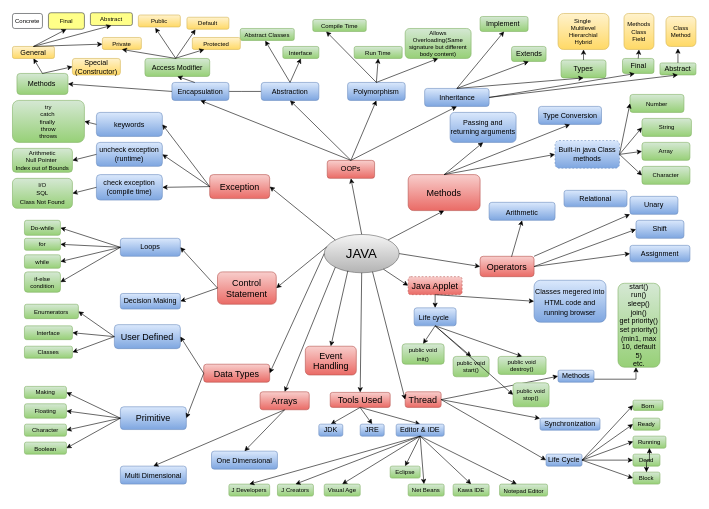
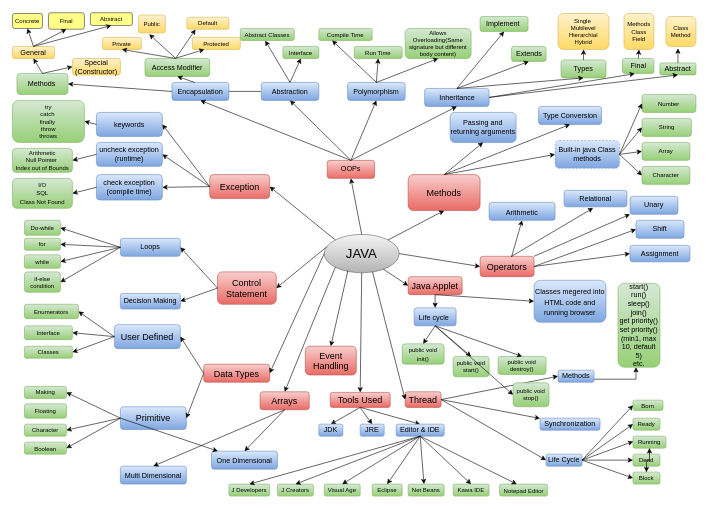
- <mxCell id="187" value="&lt;font style=&quot;font-size: 10px;&quot;&gt;Concrete&lt;/font&gt;" style="rounded=1;whiteSpace=wrap;html=1;fontSize=12;fillColor=#ffffff;strokeColor=#36393d;" parent="1" vertex="1"><mxGeometry x="20" y="22" width="50" height="25" as="geometry" /></mxCell>
+ <mxCell id="187" value="&lt;font style=&quot;font-size: 10px;&quot;&gt;Concrete&lt;/font&gt;" style="rounded=1;whiteSpace=wrap;html=1;fontSize=12;fillColor=#ffff88;strokeColor=#36393d;" parent="1" vertex="1"><mxGeometry x="20" y="22" width="50" height="25" as="geometry" /></mxCell>
- <mxCell id="195" value="Public" style="rounded=1;whiteSpace=wrap;html=1;fontSize=10;fillColor=#fff2cc;gradientColor=#ffd966;strokeColor=#d6b656;" parent="1" vertex="1"><mxGeometry x="230" y="24.5" width="70" height="20" as="geometry" /></mxCell>
+ <mxCell id="195" value="Public" style="rounded=1;whiteSpace=wrap;html=1;fontSize=10;fillColor=#fff2cc;gradientColor=#ffd966;strokeColor=#d6b656;" parent="1" vertex="1"><mxGeometry x="230" y="24.5" width="45" height="30" as="geometry" /></mxCell>
- <mxCell id="159" value="&lt;font style=&quot;font-size: 10px;&quot;&gt;Compile Time&lt;/font&gt;" style="rounded=1;whiteSpace=wrap;html=1;fontSize=12;fillColor=#d5e8d4;gradientColor=#97d077;strokeColor=#82b366;" parent="1" vertex="1"><mxGeometry x="521" y="32" width="89" height="20" as="geometry" /></mxCell>
+ <mxCell id="159" value="&lt;font style=&quot;font-size: 10px;&quot;&gt;Compile Time&lt;/font&gt;" style="rounded=1;whiteSpace=wrap;html=1;fontSize=12;fillColor=#d5e8d4;gradientColor=#97d077;strokeColor=#82b366;" parent="1" vertex="1"><mxGeometry x="531" y="47" width="89" height="20" as="geometry" /></mxCell>
- <mxCell id="190" value="" style="endArrow=classic;html=1;rounded=0;fontSize=10;exitX=0.5;exitY=0;exitDx=0;exitDy=0;" parent="1" source="183" target="196" edge="1"><mxGeometry width="50" height="50" relative="1" as="geometry"><mxPoint x="260" y="192" as="sourcePoint" /><mxPoint x="310" y="142" as="targetPoint" /></mxGeometry></mxCell>
+ <mxCell id="190" value="" style="endArrow=classic;html=1;rounded=0;fontSize=10;exitX=0.5;exitY=0;exitDx=0;exitDy=0;entryX=0.5;entryY=1;entryDx=0;entryDy=0;" parent="1" source="183" target="187" edge="1"><mxGeometry width="50" height="50" relative="1" as="geometry"><mxPoint x="260" y="192" as="sourcePoint" /><mxPoint x="310" y="142" as="targetPoint" /></mxGeometry></mxCell>
- <mxCell id="137" value="Number" style="rounded=1;whiteSpace=wrap;html=1;fontSize=10;fillColor=#d5e8d4;gradientColor=#97d077;strokeColor=#82b366;" parent="1" vertex="1"><mxGeometry x="1050" y="157" width="90" height="30" as="geometry" /></mxCell>
+ <mxCell id="137" value="Number" style="rounded=1;whiteSpace=wrap;html=1;fontSize=10;fillColor=#d5e8d4;gradientColor=#97d077;strokeColor=#82b366;" parent="1" vertex="1"><mxGeometry x="1070" y="157" width="90" height="30" as="geometry" /></mxCell>
+ <mxCell id="58" value="" style="endArrow=classic;html=1;rounded=0;fontSize=12;entryX=0.462;entryY=1.071;entryDx=0;entryDy=0;entryPerimeter=0;exitX=0.577;exitY=0.011;exitDx=0;exitDy=0;exitPerimeter=0;" parent="1" source="48" target="54" edge="1"><mxGeometry width="50" height="50" relative="1" as="geometry"><mxPoint x="850" y="467" as="sourcePoint" /><mxPoint x="910" y="417" as="targetPoint" /></mxGeometry></mxCell>
- <mxCell id="90" value="Java Applet" style="rounded=1;whiteSpace=wrap;html=1;fontSize=15;fillColor=#f8cecc;gradientColor=#ea6b66;strokeColor=#b85450;dashed=1;" parent="1" vertex="1"><mxGeometry x="680" y="461" width="90" height="30" as="geometry" /></mxCell>
+ <mxCell id="90" value="Java Applet" style="rounded=1;whiteSpace=wrap;html=1;fontSize=15;fillColor=#f8cecc;gradientColor=#ea6b66;strokeColor=#b85450;" parent="1" vertex="1"><mxGeometry x="680" y="461" width="90" height="30" as="geometry" /></mxCell>
- <mxCell id="80" value="" style="endArrow=classic;html=1;rounded=0;fontSize=12;exitX=0;exitY=0.5;exitDx=0;exitDy=0;entryX=1;entryY=0.5;entryDx=0;entryDy=0;" parent="1" source="68" target="75" edge="1"><mxGeometry width="50" height="50" relative="1" as="geometry"><mxPoint x="440" y="657" as="sourcePoint" /><mxPoint x="490" y="607" as="targetPoint" /></mxGeometry></mxCell>
+ <mxCell id="80" value="" style="endArrow=classic;html=1;rounded=0;fontSize=12;exitX=0;exitY=0.5;exitDx=0;exitDy=0;" parent="1" source="68" target="61" edge="1"><mxGeometry width="50" height="50" relative="1" as="geometry"><mxPoint x="440" y="657" as="sourcePoint" /><mxPoint x="490" y="607" as="targetPoint" /></mxGeometry></mxCell>
- <mxCell id="10" value="&lt;font style=&quot;font-size: 10px;&quot;&gt;Eclipse&lt;/font&gt;" style="rounded=1;whiteSpace=wrap;html=1;fontSize=12;fillColor=#d5e8d4;gradientColor=#97d077;strokeColor=#82b366;" parent="1" vertex="1"><mxGeometry x="650" y="777" width="50" height="20" as="geometry" /></mxCell>
+ <mxCell id="10" value="&lt;font style=&quot;font-size: 10px;&quot;&gt;Eclipse&lt;/font&gt;" style="rounded=1;whiteSpace=wrap;html=1;fontSize=12;fillColor=#d5e8d4;gradientColor=#97d077;strokeColor=#82b366;" parent="1" vertex="1"><mxGeometry x="620" y="807" width="50" height="20" as="geometry" /></mxCell>
